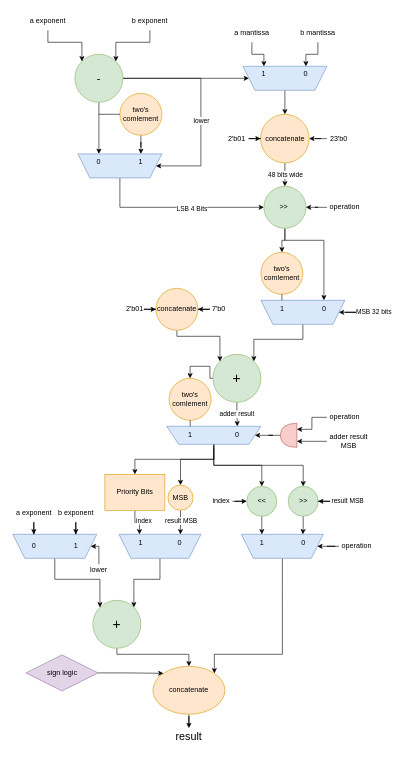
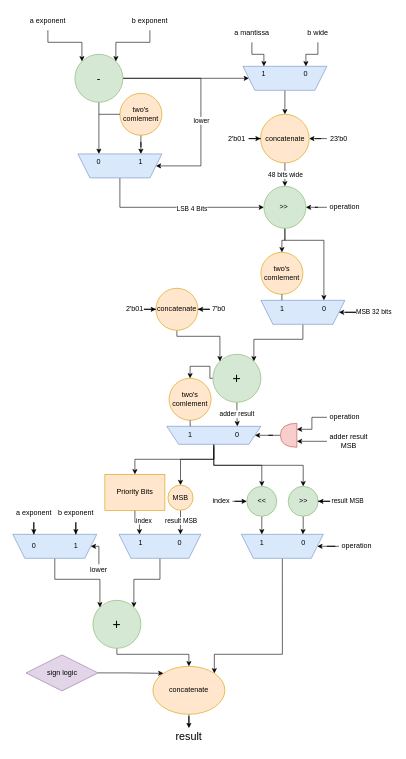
- <mxCell id="22" value="b mantissa" style="text;html=1;align=center;verticalAlign=middle;whiteSpace=wrap;rounded=0;" parent="1" vertex="1"><mxGeometry x="484" y="40" width="90" height="30" as="geometry" /></mxCell>
+ <mxCell id="22" value="b wide" style="text;html=1;align=center;verticalAlign=middle;whiteSpace=wrap;rounded=0;" parent="1" vertex="1"><mxGeometry x="484" y="40" width="90" height="30" as="geometry" /></mxCell>
